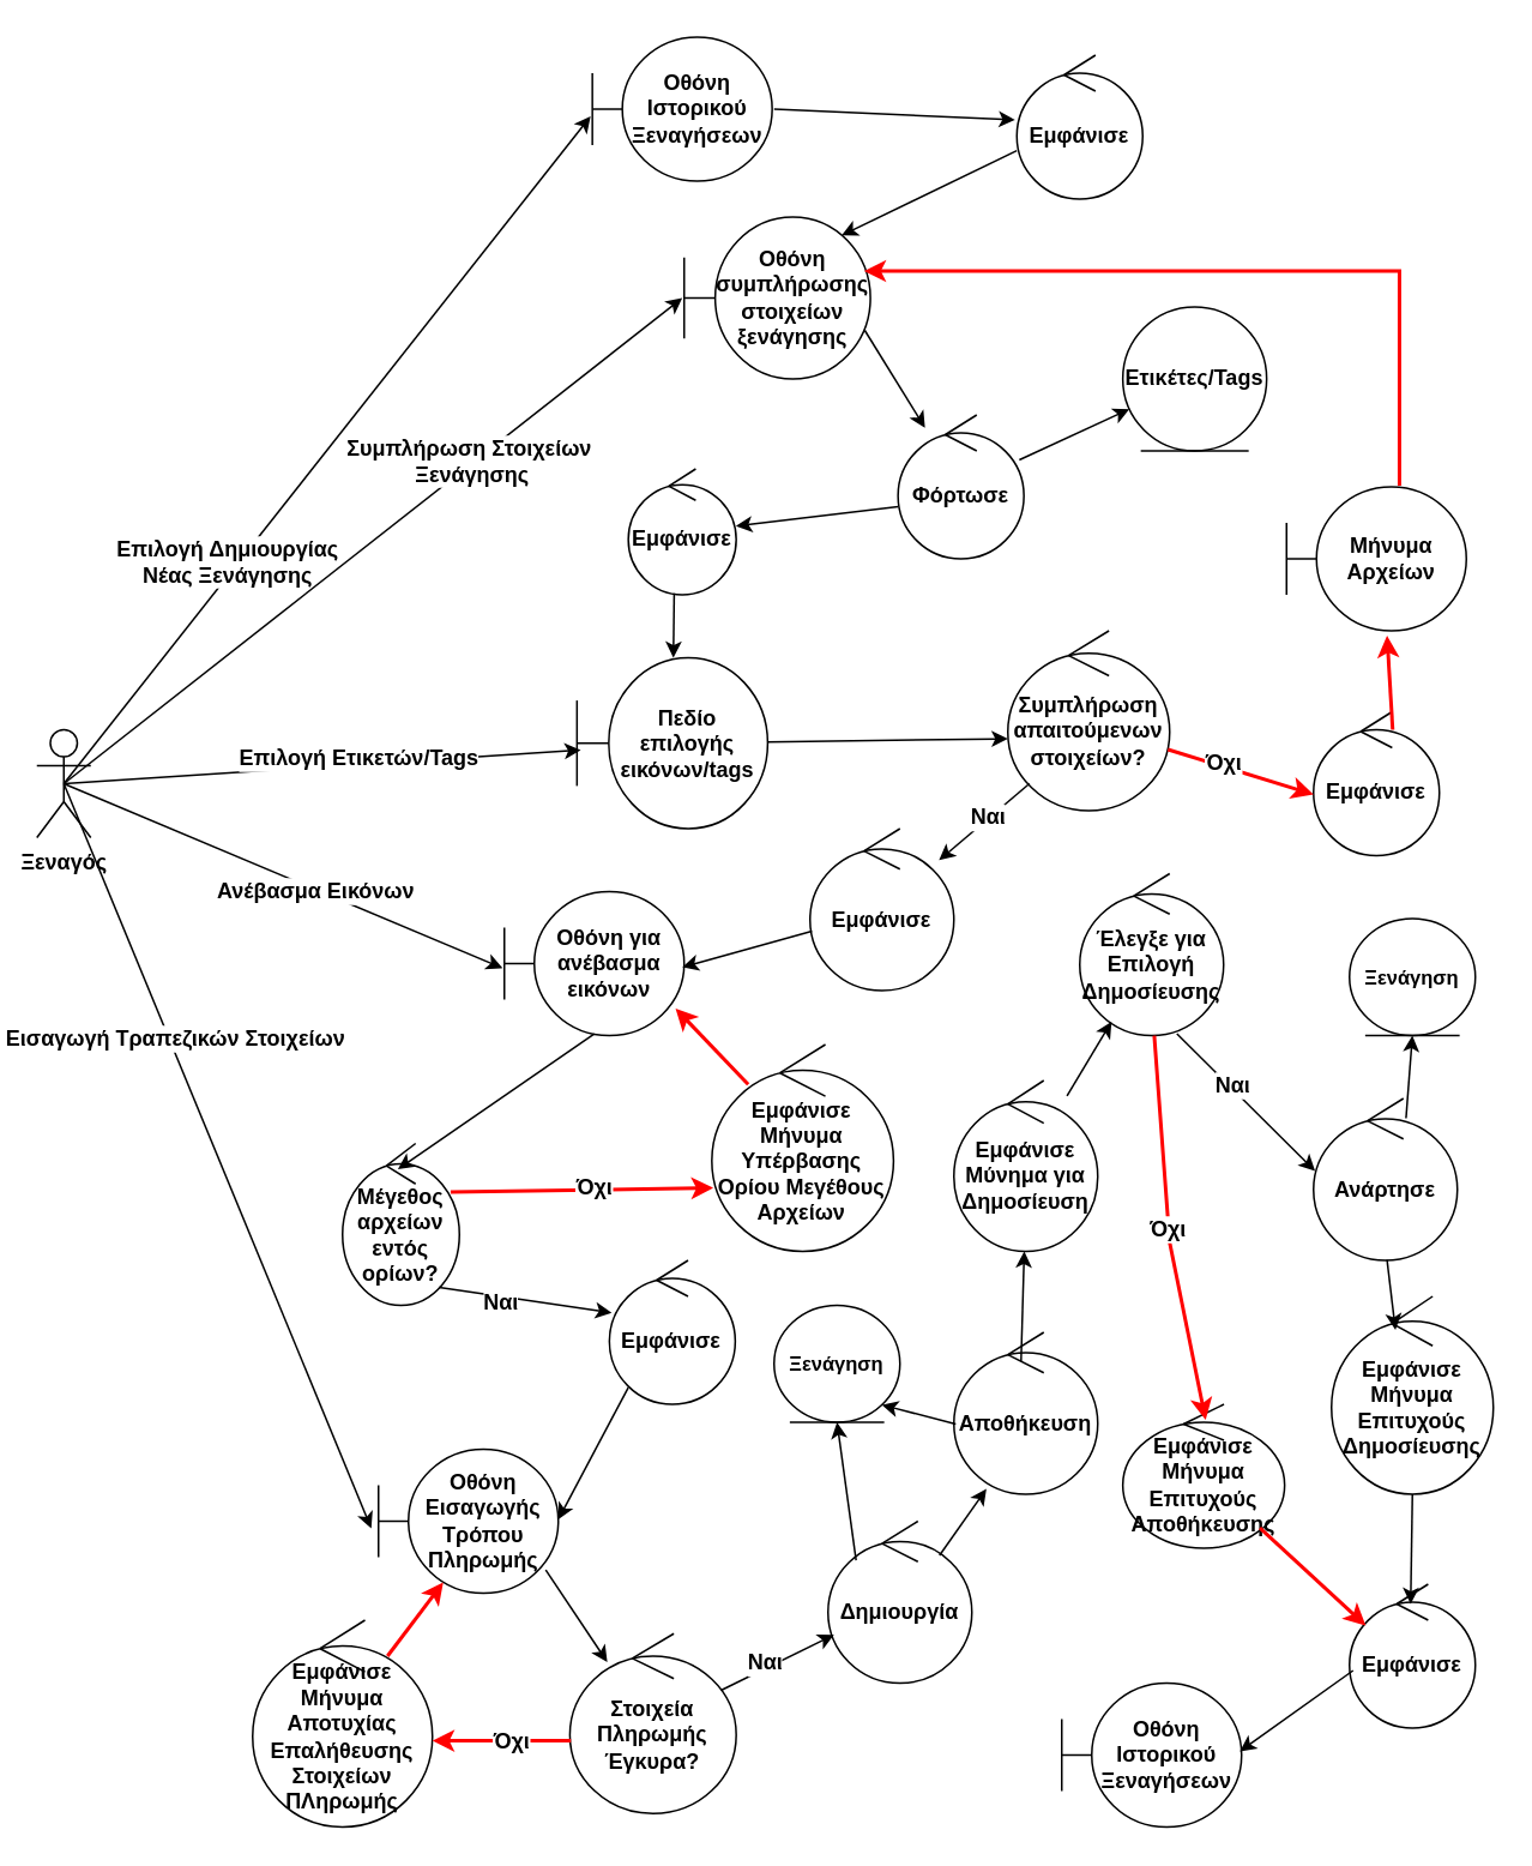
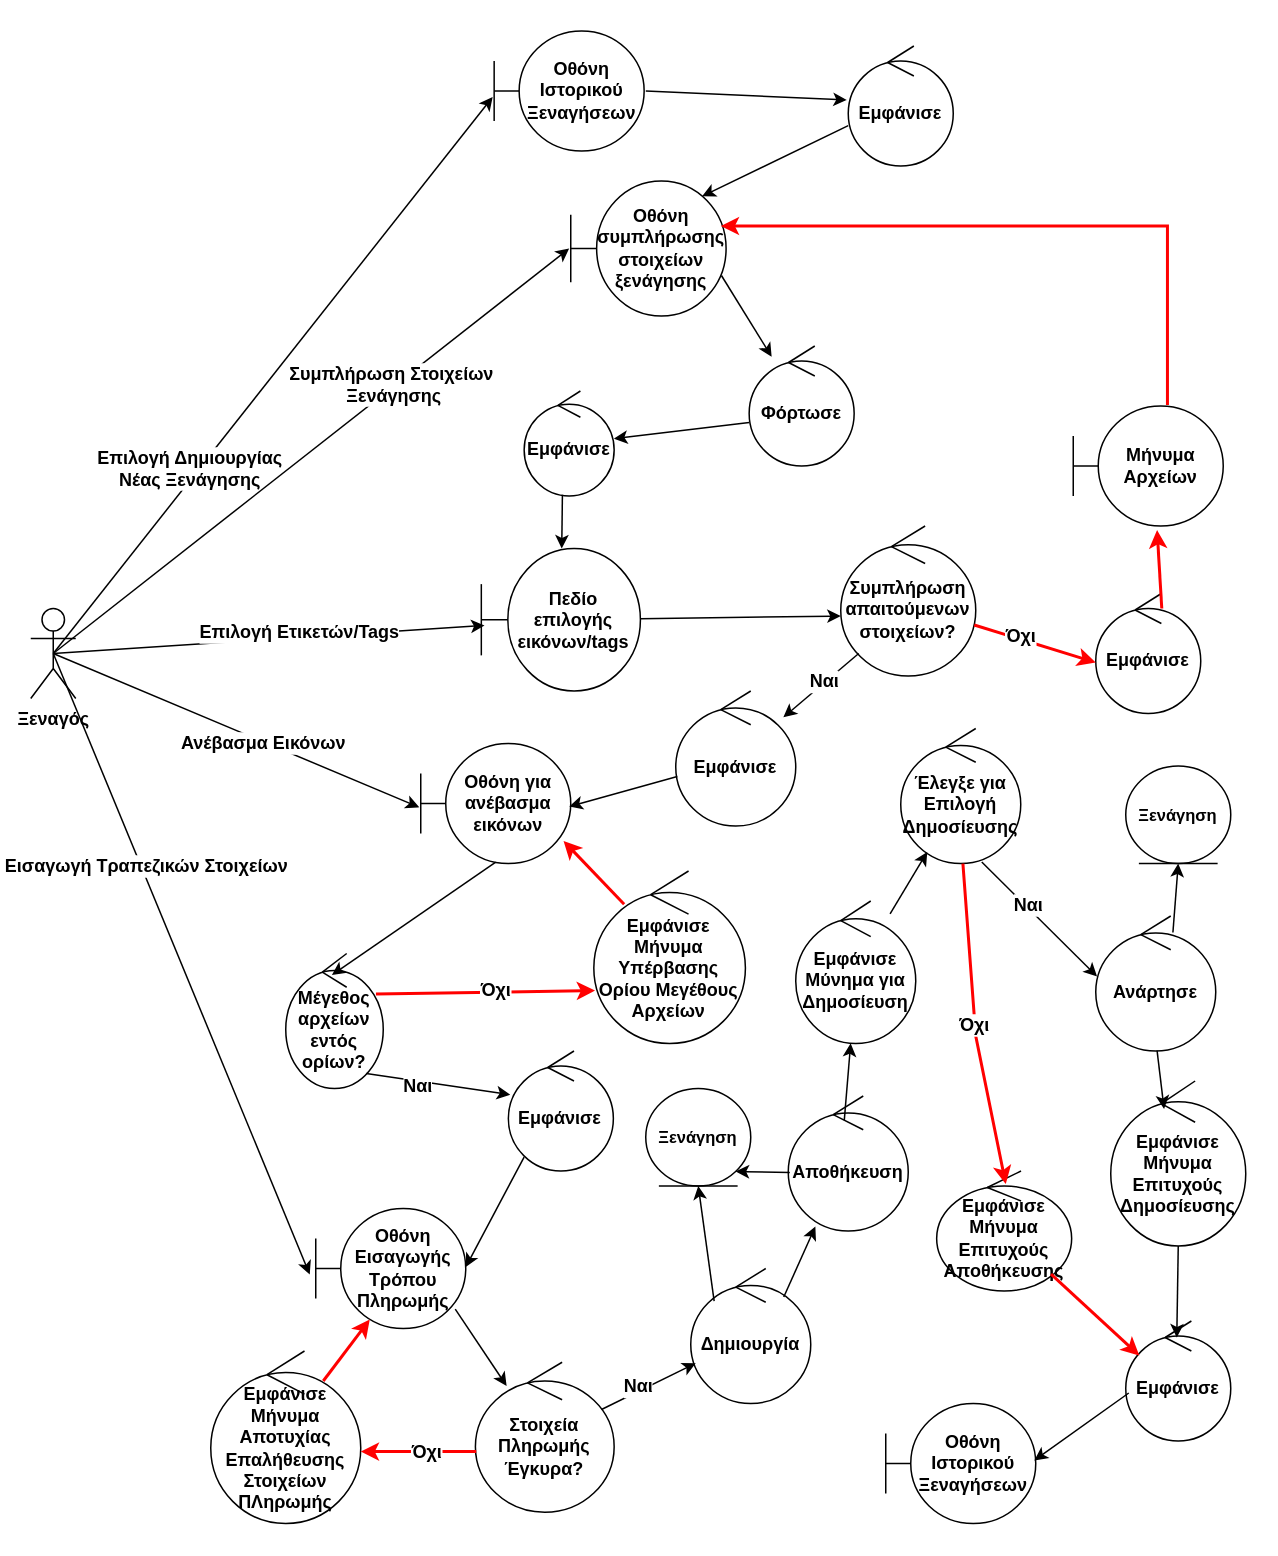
- <mxCell id="66" value="&lt;font style=&quot;font-size: 12px;&quot;&gt;Ετικέτες/Tags&lt;/font&gt;" style="ellipse;shape=umlEntity;whiteSpace=wrap;html=1;fontFamily=Helvetica;fontSize=11;rounded=1;labelBackgroundColor=none;fontStyle=1;labelBorderColor=none;" parent="1" vertex="1"><mxGeometry x="623.94" y="170" width="80" height="80" as="geometry" /></mxCell>
- <mxCell id="15" value="" style="endArrow=classic;html=1;rounded=0;fontStyle=1;" parent="1" source="12" target="66" edge="1"><mxGeometry width="50" height="50" relative="1" as="geometry"><mxPoint x="515.94" y="243" as="sourcePoint" /><mxPoint x="560" y="240" as="targetPoint" /></mxGeometry></mxCell>
- <mxCell id="64" value="Αποθήκευση" style="ellipse;shape=umlControl;whiteSpace=wrap;html=1;fontStyle=1;" parent="1" vertex="1"><mxGeometry x="530" y="740" width="80" height="90" as="geometry" /></mxCell>
+ <mxCell id="64" value="Αποθήκευση" style="ellipse;shape=umlControl;whiteSpace=wrap;html=1;fontStyle=1;" parent="1" vertex="1"><mxGeometry x="525" y="730" width="80" height="90" as="geometry" /></mxCell>
